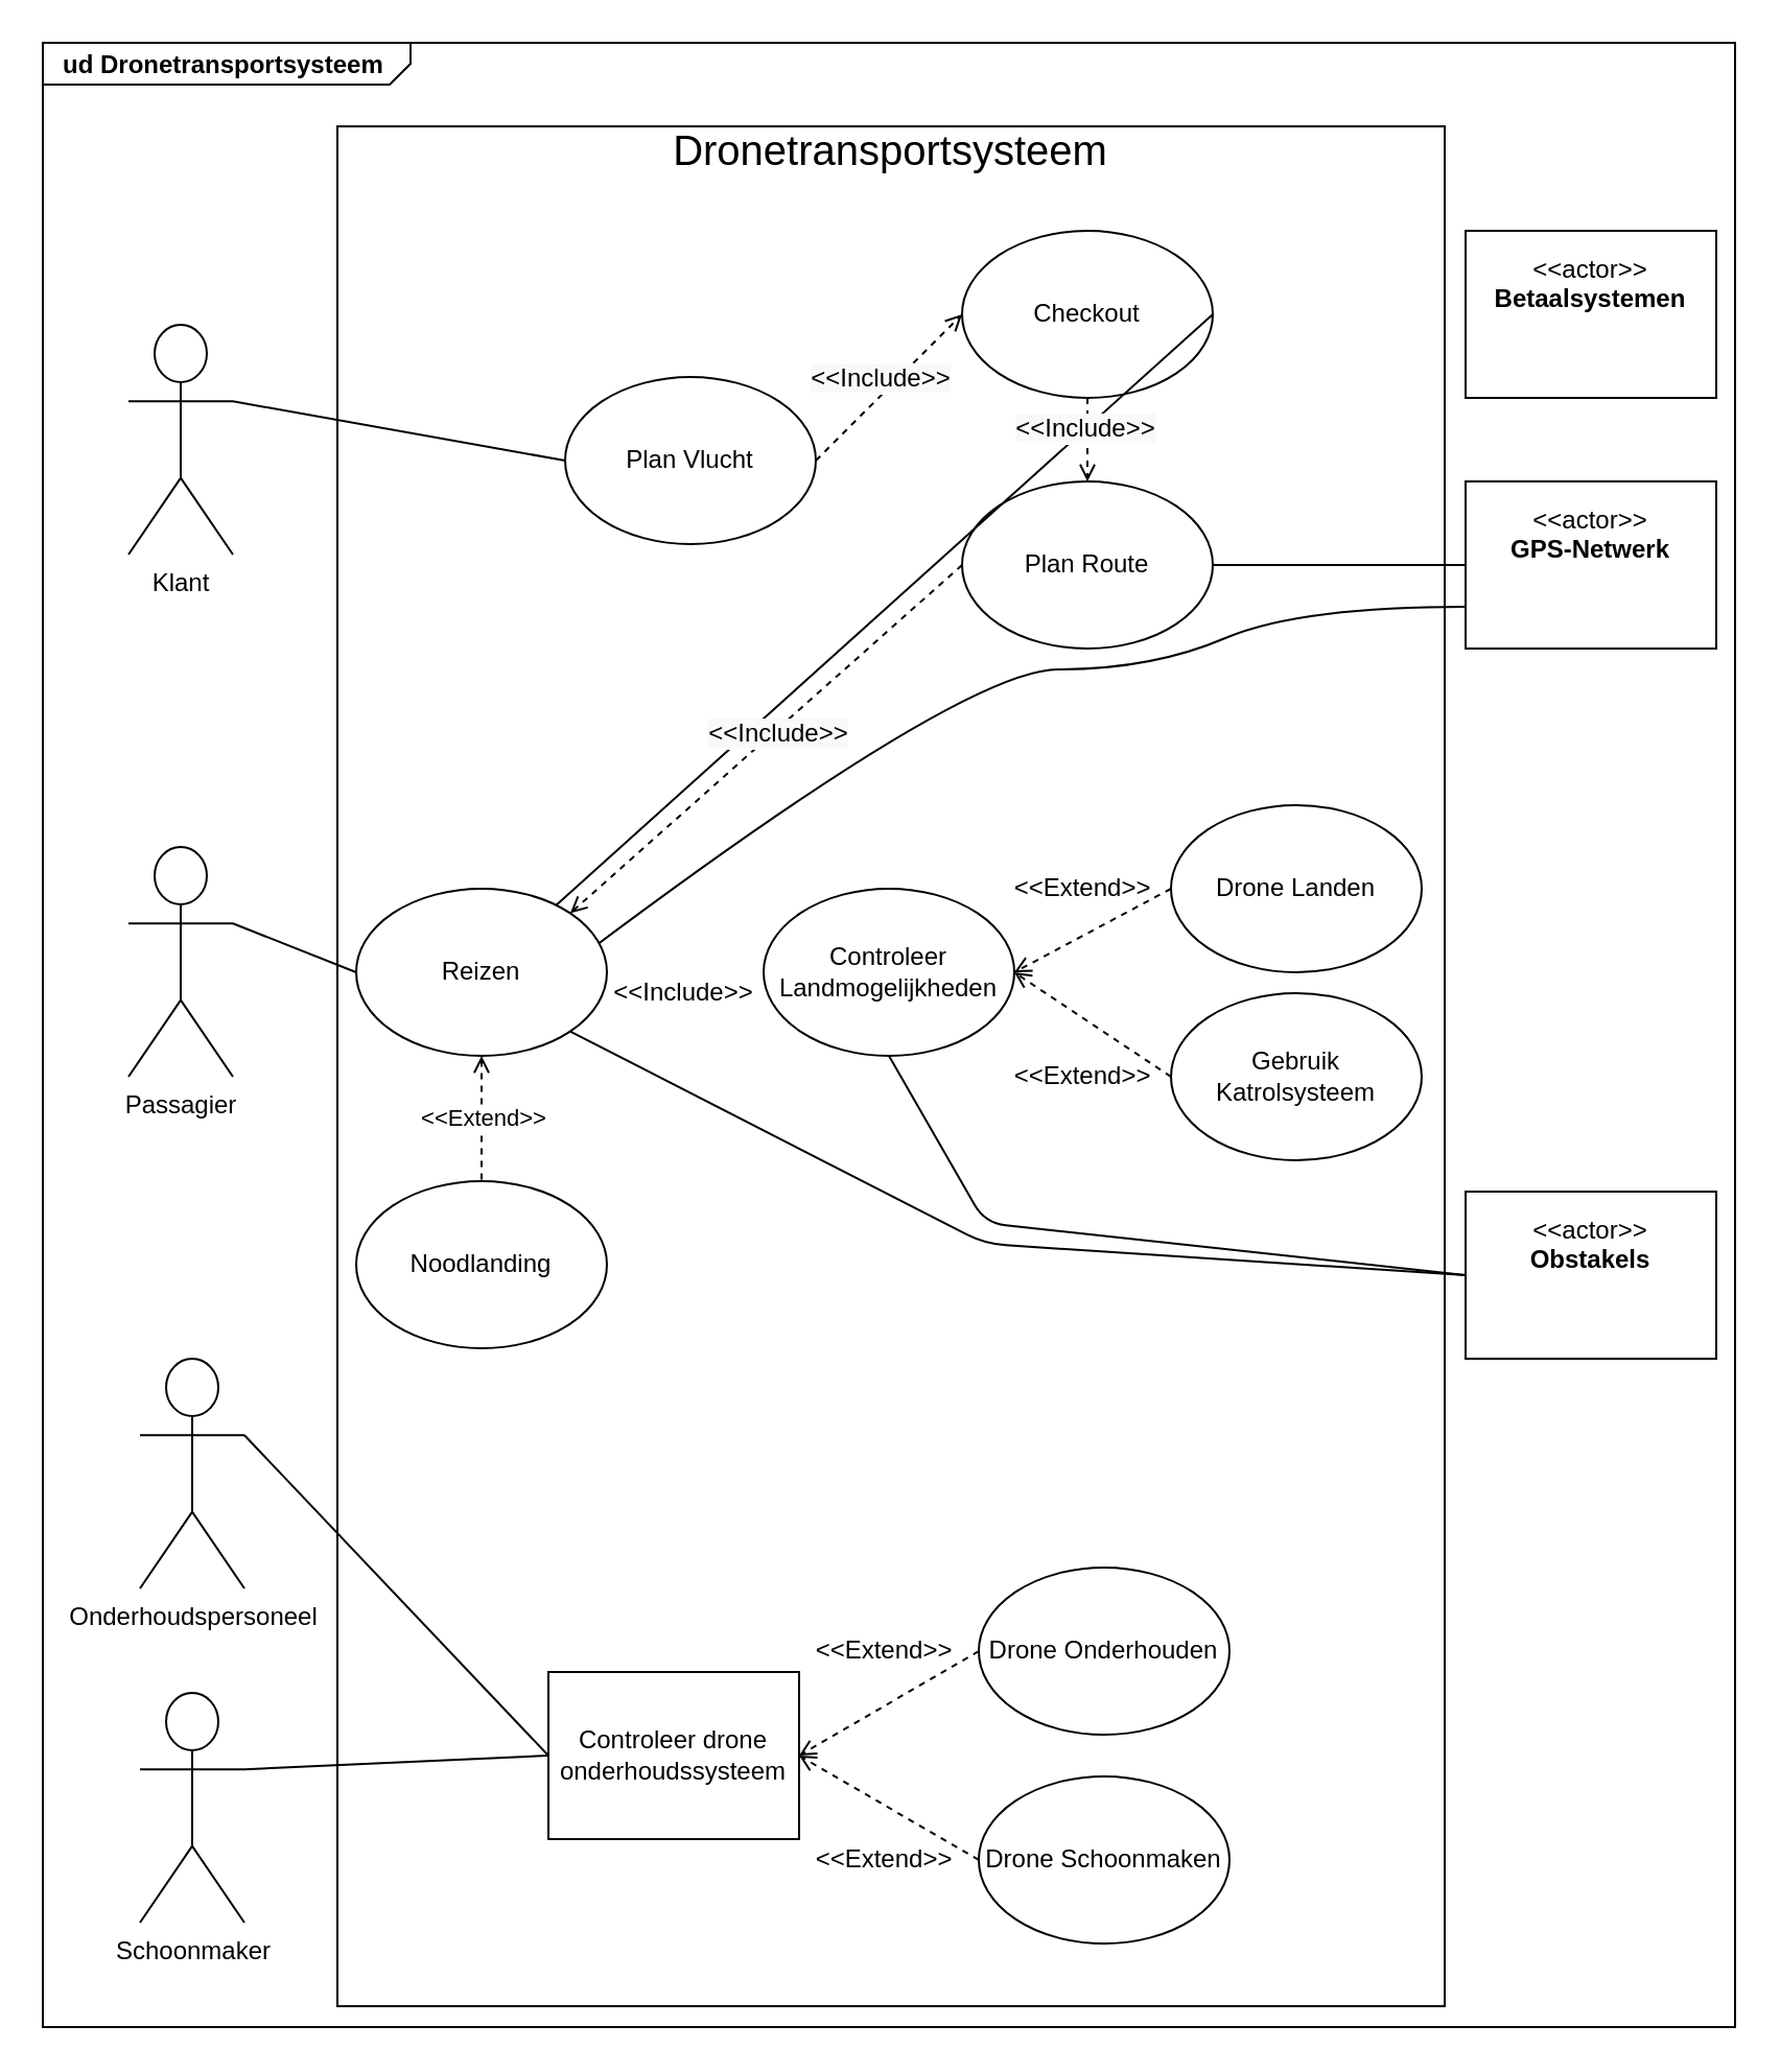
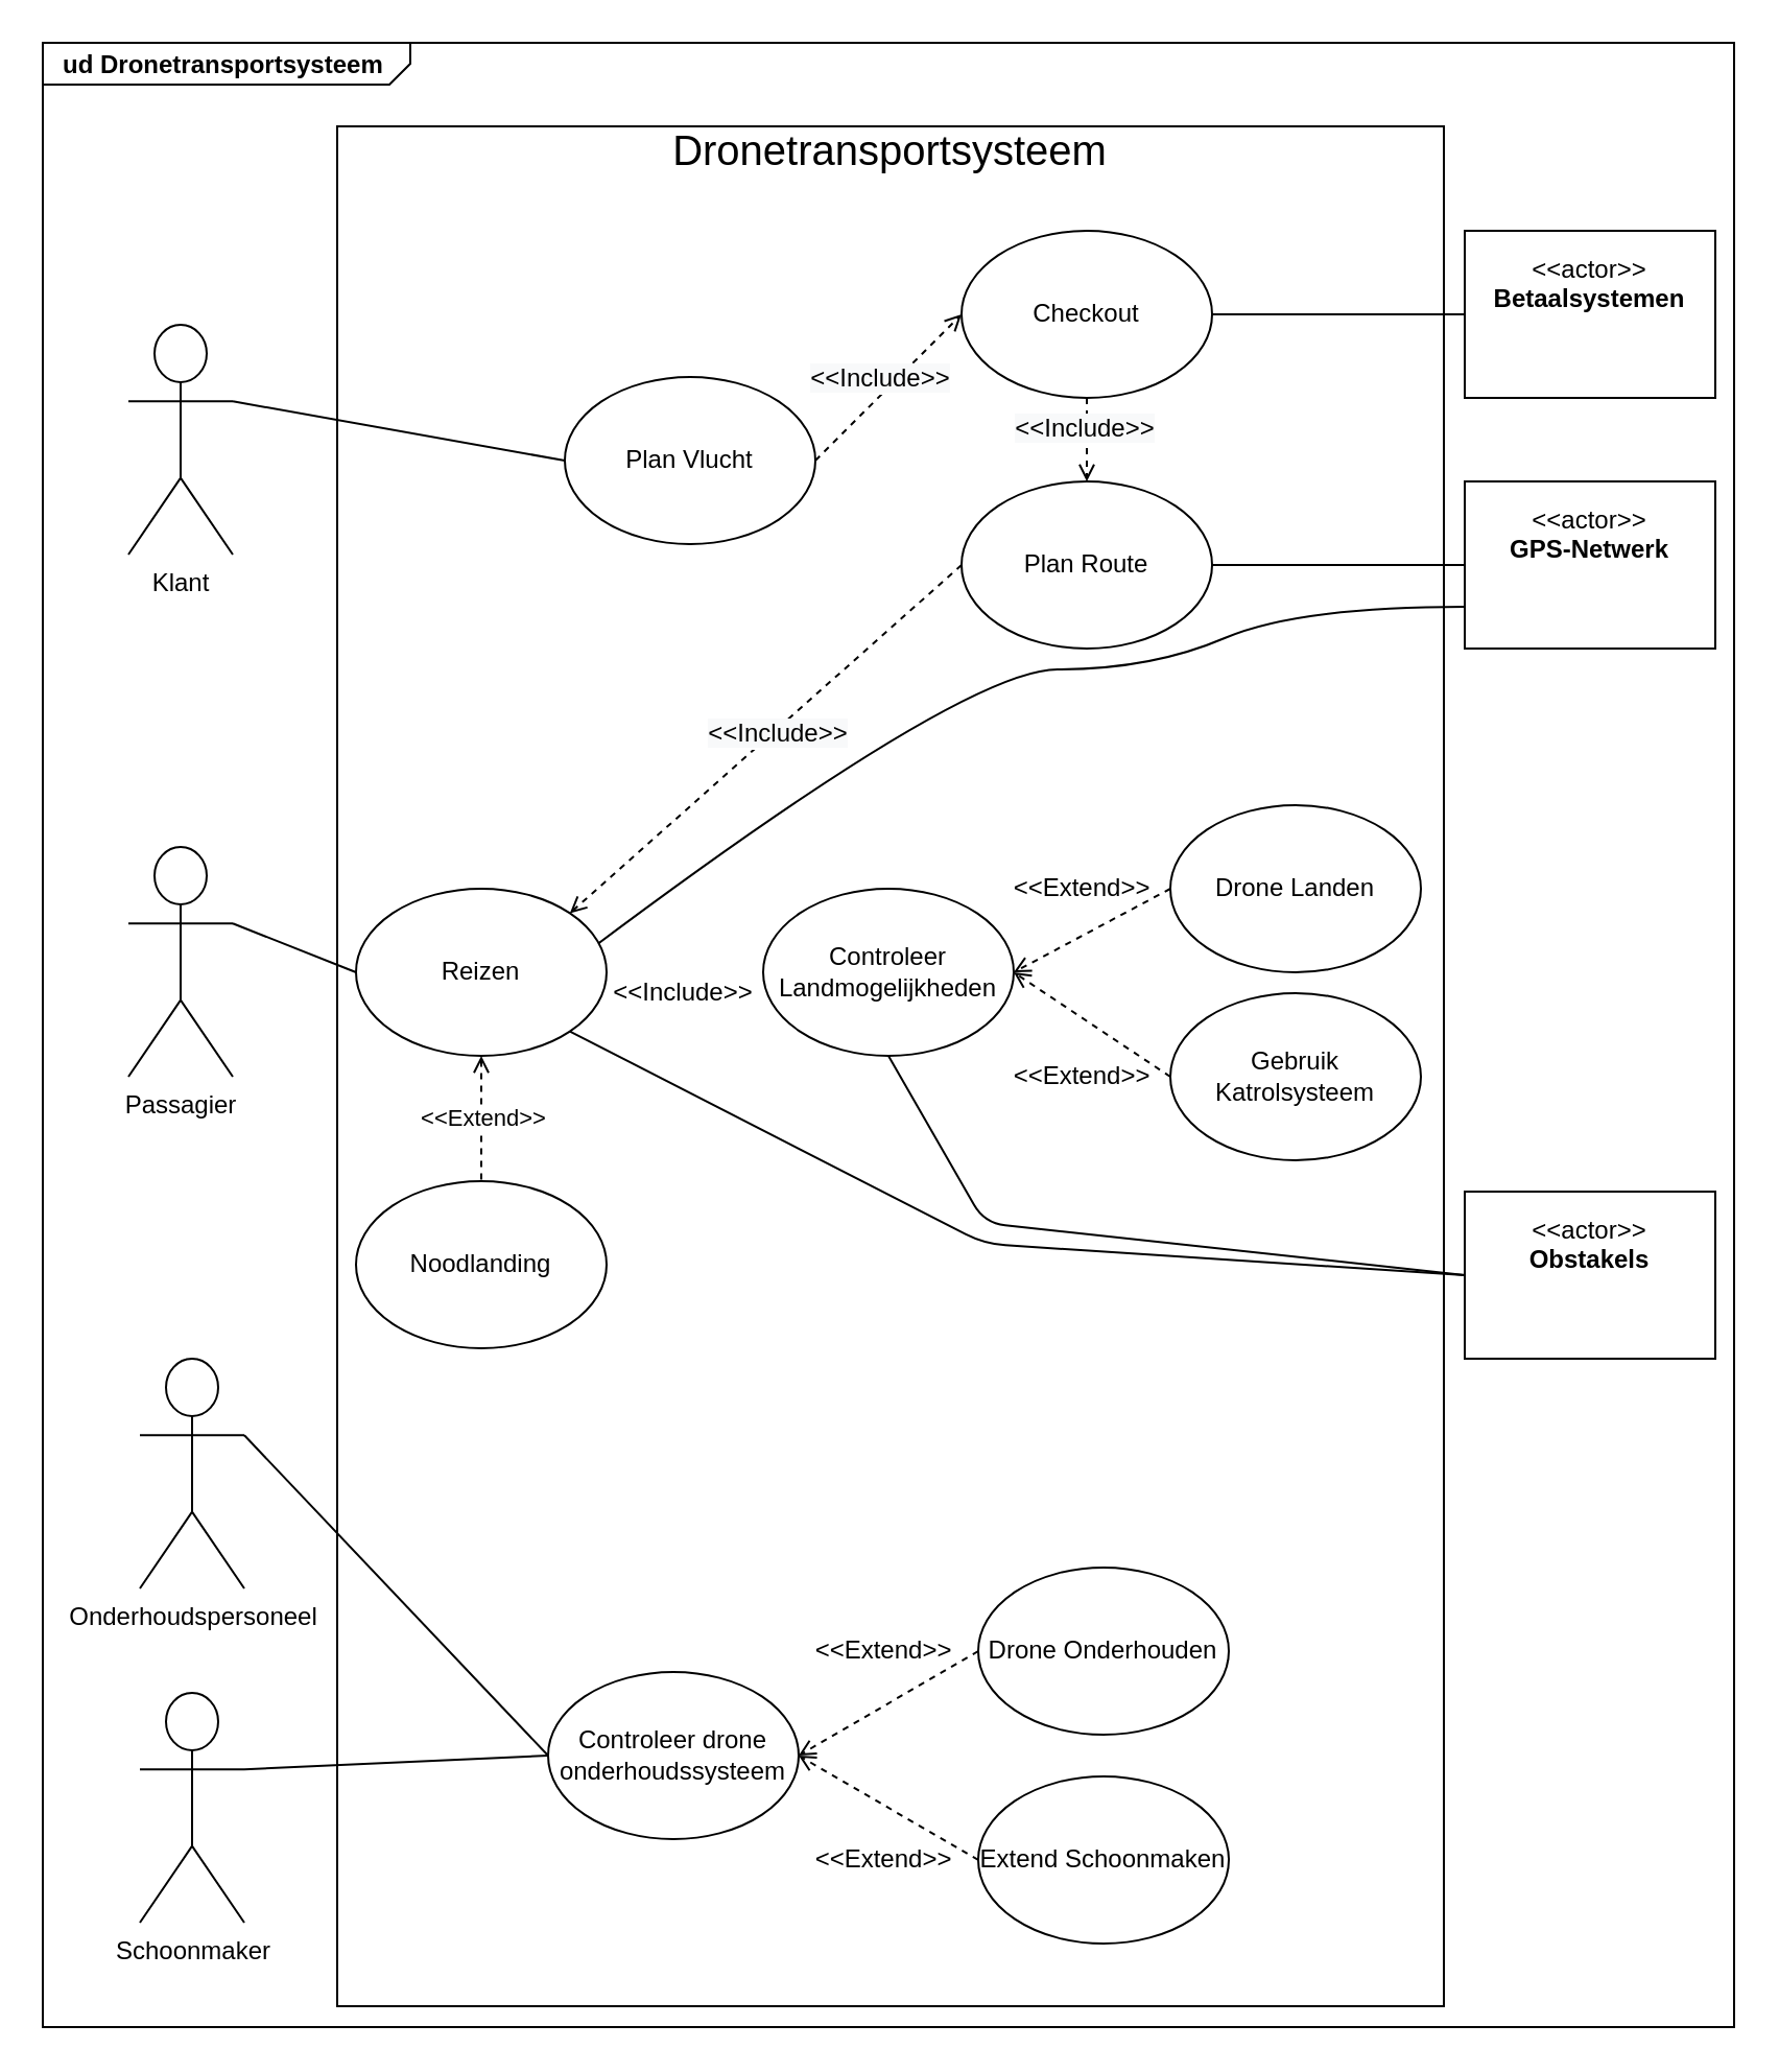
- <mxCell id="37" value="" style="endArrow=none;html=1;exitX=1;exitY=0.5;exitDx=0;exitDy=0;" parent="1" source="31" target="12" edge="1"><mxGeometry width="50" height="50" relative="1" as="geometry"><mxPoint x="391" y="300" as="sourcePoint" /><mxPoint x="441" y="250" as="targetPoint" /></mxGeometry></mxCell>
+ <mxCell id="37" value="" style="endArrow=none;html=1;exitX=1;exitY=0.5;exitDx=0;exitDy=0;entryX=0;entryY=0.5;entryDx=0;entryDy=0;" parent="1" source="31" target="35" edge="1"><mxGeometry width="50" height="50" relative="1" as="geometry"><mxPoint x="391" y="300" as="sourcePoint" /><mxPoint x="441" y="250" as="targetPoint" /></mxGeometry></mxCell>
- <mxCell id="13" value="Controleer drone onderhoudssysteem" style="whiteSpace=wrap;html=1;rounded=0;" parent="1" vertex="1"><mxGeometry x="262" y="800" width="120" height="80" as="geometry" /></mxCell>
+ <mxCell id="13" value="Controleer drone onderhoudssysteem" style="ellipse;whiteSpace=wrap;html=1;" parent="1" vertex="1"><mxGeometry x="262" y="800" width="120" height="80" as="geometry" /></mxCell>
- <mxCell id="15" value="Drone Schoonmaken" style="ellipse;whiteSpace=wrap;html=1;" parent="1" vertex="1"><mxGeometry x="468" y="850" width="120" height="80" as="geometry" /></mxCell>
+ <mxCell id="15" value="Extend Schoonmaken" style="ellipse;whiteSpace=wrap;html=1;" parent="1" vertex="1"><mxGeometry x="468" y="850" width="120" height="80" as="geometry" /></mxCell>
